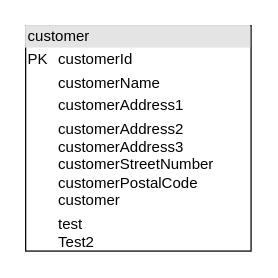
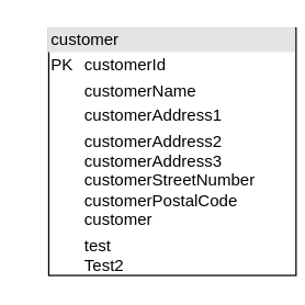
- <mxCell id="2" value="&lt;div style=&quot;box-sizing:border-box;width:100%;background:#e4e4e4;padding:2px;&quot;&gt;customer&lt;/div&gt;&lt;table style=&quot;width:100%;font-size:1em;&quot; cellpadding=&quot;2&quot; cellspacing=&quot;0&quot;&gt;&lt;tbody&gt;&lt;tr&gt;&lt;td&gt;PK&lt;/td&gt;&lt;td&gt;customerId&lt;/td&gt;&lt;/tr&gt;&lt;tr&gt;&lt;td&gt;&lt;br&gt;&lt;/td&gt;&lt;td&gt;customerName&lt;/td&gt;&lt;/tr&gt;&lt;tr&gt;&lt;td&gt;&lt;br&gt;&lt;/td&gt;&lt;td&gt;customerAddress1&lt;/td&gt;&lt;/tr&gt;&lt;tr&gt;&lt;td&gt;&lt;/td&gt;&lt;td&gt;customerAddress2&lt;br&gt;customerAddress3&lt;br&gt;customerStreetNumber&lt;br&gt;customerPostalCode&lt;br&gt;customer&lt;/td&gt;&lt;/tr&gt;&lt;tr&gt;&lt;td&gt;&lt;br&gt;&lt;/td&gt;&lt;td&gt;test&lt;br&gt;Test2&lt;br&gt;&lt;br&gt;&lt;/td&gt;&lt;/tr&gt;&lt;tr&gt;&lt;td&gt;&lt;br&gt;&lt;/td&gt;&lt;td&gt;&lt;br&gt;&lt;/td&gt;&lt;/tr&gt;&lt;tr&gt;&lt;td&gt;&lt;br&gt;&lt;/td&gt;&lt;td&gt;&lt;br&gt;&lt;/td&gt;&lt;/tr&gt;&lt;/tbody&gt;&lt;/table&gt;" style="verticalAlign=top;align=left;overflow=fill;html=1;" vertex="1" parent="1"><mxGeometry x="20" y="20" width="180" height="180" as="geometry" /></mxCell>
+ <mxCell id="2" value="&lt;div style=&quot;box-sizing:border-box;width:100%;background:#e4e4e4;padding:2px;&quot;&gt;customer&lt;/div&gt;&lt;table style=&quot;width:100%;font-size:1em;&quot; cellpadding=&quot;2&quot; cellspacing=&quot;0&quot;&gt;&lt;tbody&gt;&lt;tr&gt;&lt;td&gt;PK&lt;/td&gt;&lt;td&gt;customerId&lt;/td&gt;&lt;/tr&gt;&lt;tr&gt;&lt;td&gt;&lt;br&gt;&lt;/td&gt;&lt;td&gt;customerName&lt;/td&gt;&lt;/tr&gt;&lt;tr&gt;&lt;td&gt;&lt;br&gt;&lt;/td&gt;&lt;td&gt;customerAddress1&lt;/td&gt;&lt;/tr&gt;&lt;tr&gt;&lt;td&gt;&lt;/td&gt;&lt;td&gt;customerAddress2&lt;br&gt;customerAddress3&lt;br&gt;customerStreetNumber&lt;br&gt;customerPostalCode&lt;br&gt;customer&lt;/td&gt;&lt;/tr&gt;&lt;tr&gt;&lt;td&gt;&lt;br&gt;&lt;/td&gt;&lt;td&gt;test&lt;br&gt;Test2&lt;br&gt;&lt;br&gt;&lt;/td&gt;&lt;/tr&gt;&lt;tr&gt;&lt;td&gt;&lt;br&gt;&lt;/td&gt;&lt;td&gt;&lt;br&gt;&lt;/td&gt;&lt;/tr&gt;&lt;tr&gt;&lt;td&gt;&lt;br&gt;&lt;/td&gt;&lt;td&gt;&lt;br&gt;&lt;/td&gt;&lt;/tr&gt;&lt;/tbody&gt;&lt;/table&gt;" style="verticalAlign=top;align=left;overflow=fill;html=1;" vertex="1" parent="1"><mxGeometry x="35" y="20" width="180" height="180" as="geometry" /></mxCell>
